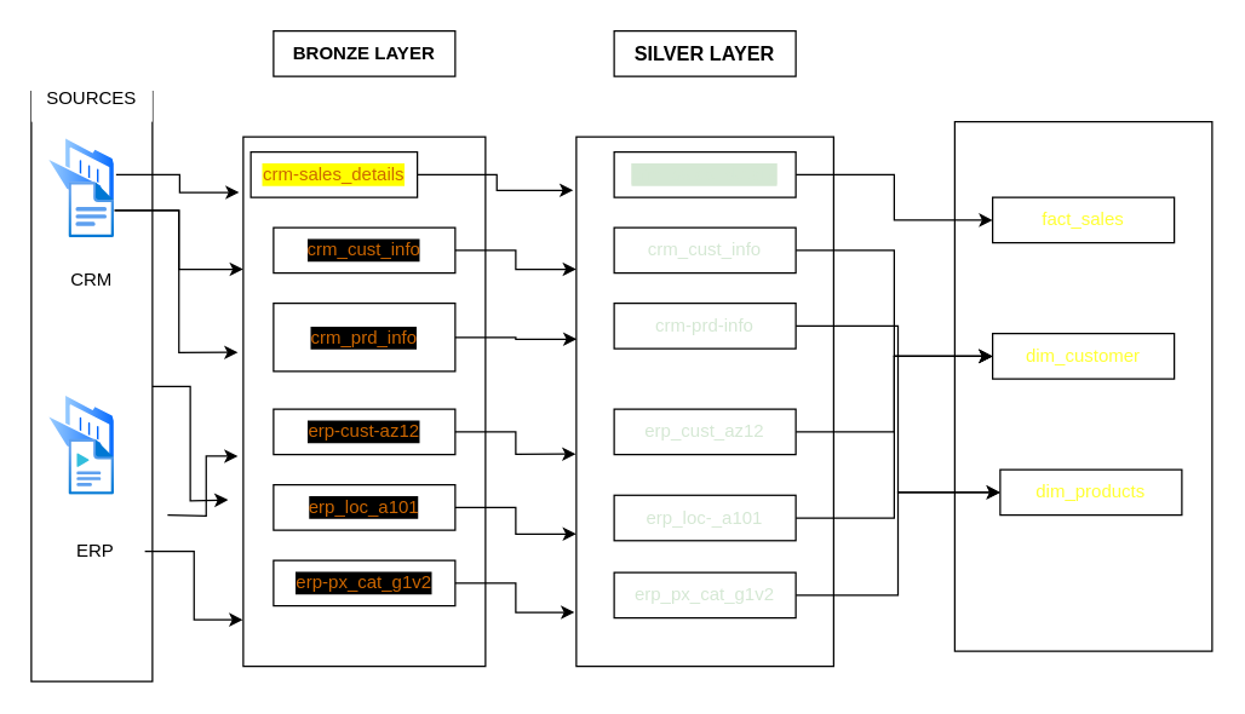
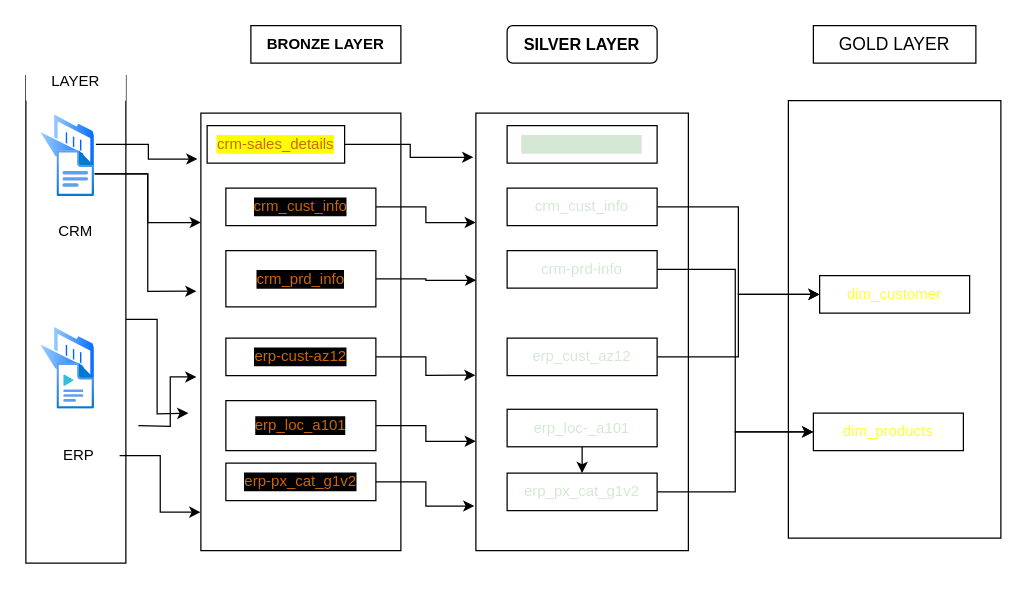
- <mxCell id="13" value="BRONZE LAYER" style="rounded=0;whiteSpace=wrap;html=1;fontStyle=1;labelBackgroundColor=default;" parent="1" vertex="1"><mxGeometry x="180" y="20" width="120" height="30" as="geometry" /></mxCell>
+ <mxCell id="13" value="BRONZE LAYER" style="rounded=0;whiteSpace=wrap;html=1;fontStyle=1;labelBackgroundColor=default;" parent="1" vertex="1"><mxGeometry x="200" y="20" width="120" height="30" as="geometry" /></mxCell>
- <mxCell id="27" value="SILVER LAYER" style="rounded=0;whiteSpace=wrap;html=1;fillColor=none;fontSize=13;fontStyle=1" parent="1" vertex="1"><mxGeometry x="405" y="20" width="120" height="30" as="geometry" /></mxCell>
+ <mxCell id="27" value="SILVER LAYER" style="whiteSpace=wrap;html=1;fillColor=none;fontSize=13;fontStyle=1;rounded=1;" parent="1" vertex="1"><mxGeometry x="405" y="20" width="120" height="30" as="geometry" /></mxCell>
+ <mxCell id="44" value="&lt;span style=&quot;&quot;&gt;GOLD LAYER&lt;/span&gt;" style="rounded=0;whiteSpace=wrap;html=1;fontStyle=0;fontSize=14;" vertex="1" parent="1"><mxGeometry x="650" y="20" width="130" height="30" as="geometry" /></mxCell>
- <mxCell id="4" value="SOURCES" style="rounded=0;whiteSpace=wrap;html=1;strokeColor=none;" parent="1" vertex="1"><mxGeometry x="20" y="50" width="80" height="30" as="geometry" /></mxCell>
+ <mxCell id="4" value="LAYER" style="rounded=0;whiteSpace=wrap;html=1;strokeColor=none;" parent="1" vertex="1"><mxGeometry x="20" y="50" width="80" height="30" as="geometry" /></mxCell>
- <mxCell id="28" style="edgeStyle=orthogonalEdgeStyle;rounded=0;orthogonalLoop=1;jettySize=auto;html=1;entryX=0;entryY=0.5;entryDx=0;entryDy=0;" edge="1" parent="1" source="29" target="46"><mxGeometry relative="1" as="geometry" /></mxCell>
- <mxCell id="46" value="fact_sales" style="rounded=0;whiteSpace=wrap;html=1;fontColor=#FFFF33;" vertex="1" parent="1"><mxGeometry x="655" y="130" width="120" height="30" as="geometry" /></mxCell>
- <mxCell id="48" value="dim_products" style="rounded=0;whiteSpace=wrap;html=1;fontColor=#FFFF33;" vertex="1" parent="1"><mxGeometry x="660" y="310" width="120" height="30" as="geometry" /></mxCell>
+ <mxCell id="48" value="dim_products" style="rounded=0;whiteSpace=wrap;html=1;fontColor=#FFFF33;" vertex="1" parent="1"><mxGeometry x="650" y="330" width="120" height="30" as="geometry" /></mxCell>
- <mxCell id="21" value="erp_loc_a101" style="rounded=0;whiteSpace=wrap;html=1;labelBackgroundColor=#000000;fontColor=#CC6600;" parent="1" vertex="1"><mxGeometry x="180" y="320" width="120" height="30" as="geometry" /></mxCell>
+ <mxCell id="21" value="erp_loc_a101" style="rounded=0;whiteSpace=wrap;html=1;labelBackgroundColor=#000000;fontColor=#CC6600;" parent="1" vertex="1"><mxGeometry x="180" y="320" width="120" height="40" as="geometry" /></mxCell>
- <mxCell id="36" style="edgeStyle=orthogonalEdgeStyle;rounded=0;orthogonalLoop=1;jettySize=auto;html=1;entryX=0;entryY=0.5;entryDx=0;entryDy=0;" edge="1" parent="1" source="37" target="47"><mxGeometry relative="1" as="geometry" /></mxCell>
+ <mxCell id="36" style="edgeStyle=orthogonalEdgeStyle;rounded=0;orthogonalLoop=1;jettySize=auto;html=1;" edge="1" parent="1" source="37" target="39"><mxGeometry relative="1" as="geometry" /></mxCell>
